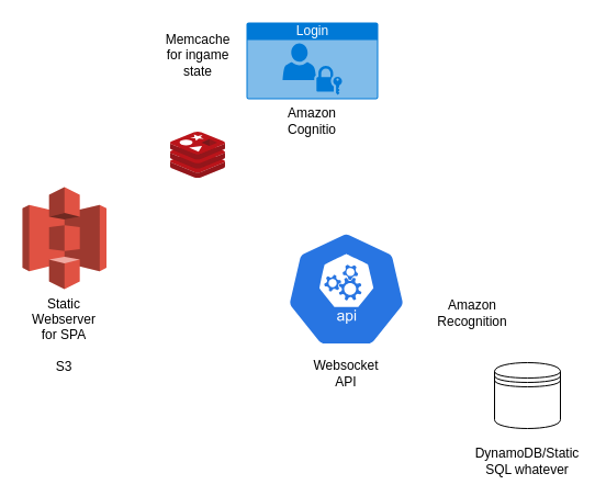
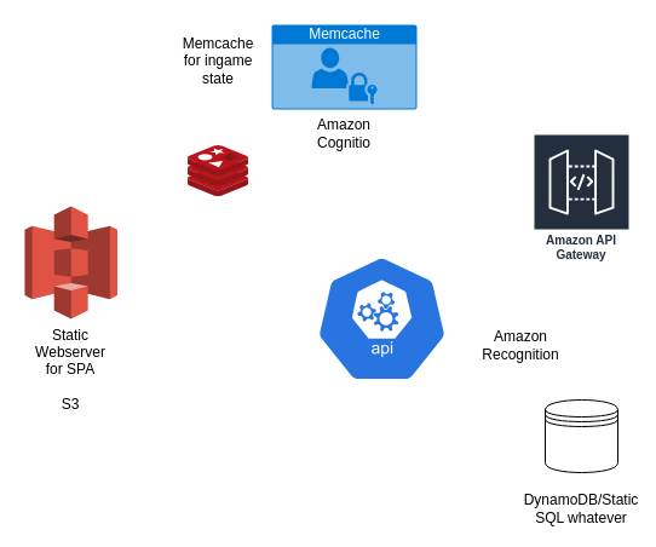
- <mxCell id="8" value="Login" style="html=1;strokeColor=none;fillColor=#0079D6;labelPosition=center;verticalLabelPosition=middle;verticalAlign=top;align=center;fontSize=12;outlineConnect=0;spacingTop=-6;fontColor=#FFFFFF;shape=mxgraph.sitemap.login;" vertex="1" parent="1"><mxGeometry x="224" y="20" width="120" height="70" as="geometry" /></mxCell>
+ <mxCell id="8" value="Memcache" style="html=1;strokeColor=none;fillColor=#0079D6;labelPosition=center;verticalLabelPosition=middle;verticalAlign=top;align=center;fontSize=12;outlineConnect=0;spacingTop=-6;fontColor=#FFFFFF;shape=mxgraph.sitemap.login;" vertex="1" parent="1"><mxGeometry x="224" y="20" width="120" height="70" as="geometry" /></mxCell>
+ <mxCell id="3" value="Amazon API Gateway" style="outlineConnect=0;fontColor=#232F3E;gradientColor=none;strokeColor=#ffffff;fillColor=#232F3E;dashed=0;verticalLabelPosition=middle;verticalAlign=bottom;align=center;html=1;whiteSpace=wrap;fontSize=10;fontStyle=1;spacing=3;shape=mxgraph.aws4.productIcon;prIcon=mxgraph.aws4.api_gateway;" vertex="1" parent="1"><mxGeometry x="440" y="110" width="80" height="110" as="geometry" /></mxCell>
- <mxCell id="7" value="Websocket API" style="text;html=1;strokeColor=none;fillColor=none;align=center;verticalAlign=middle;whiteSpace=wrap;rounded=0;" vertex="1" parent="1"><mxGeometry x="295" y="330" width="40" height="20" as="geometry" /></mxCell>
